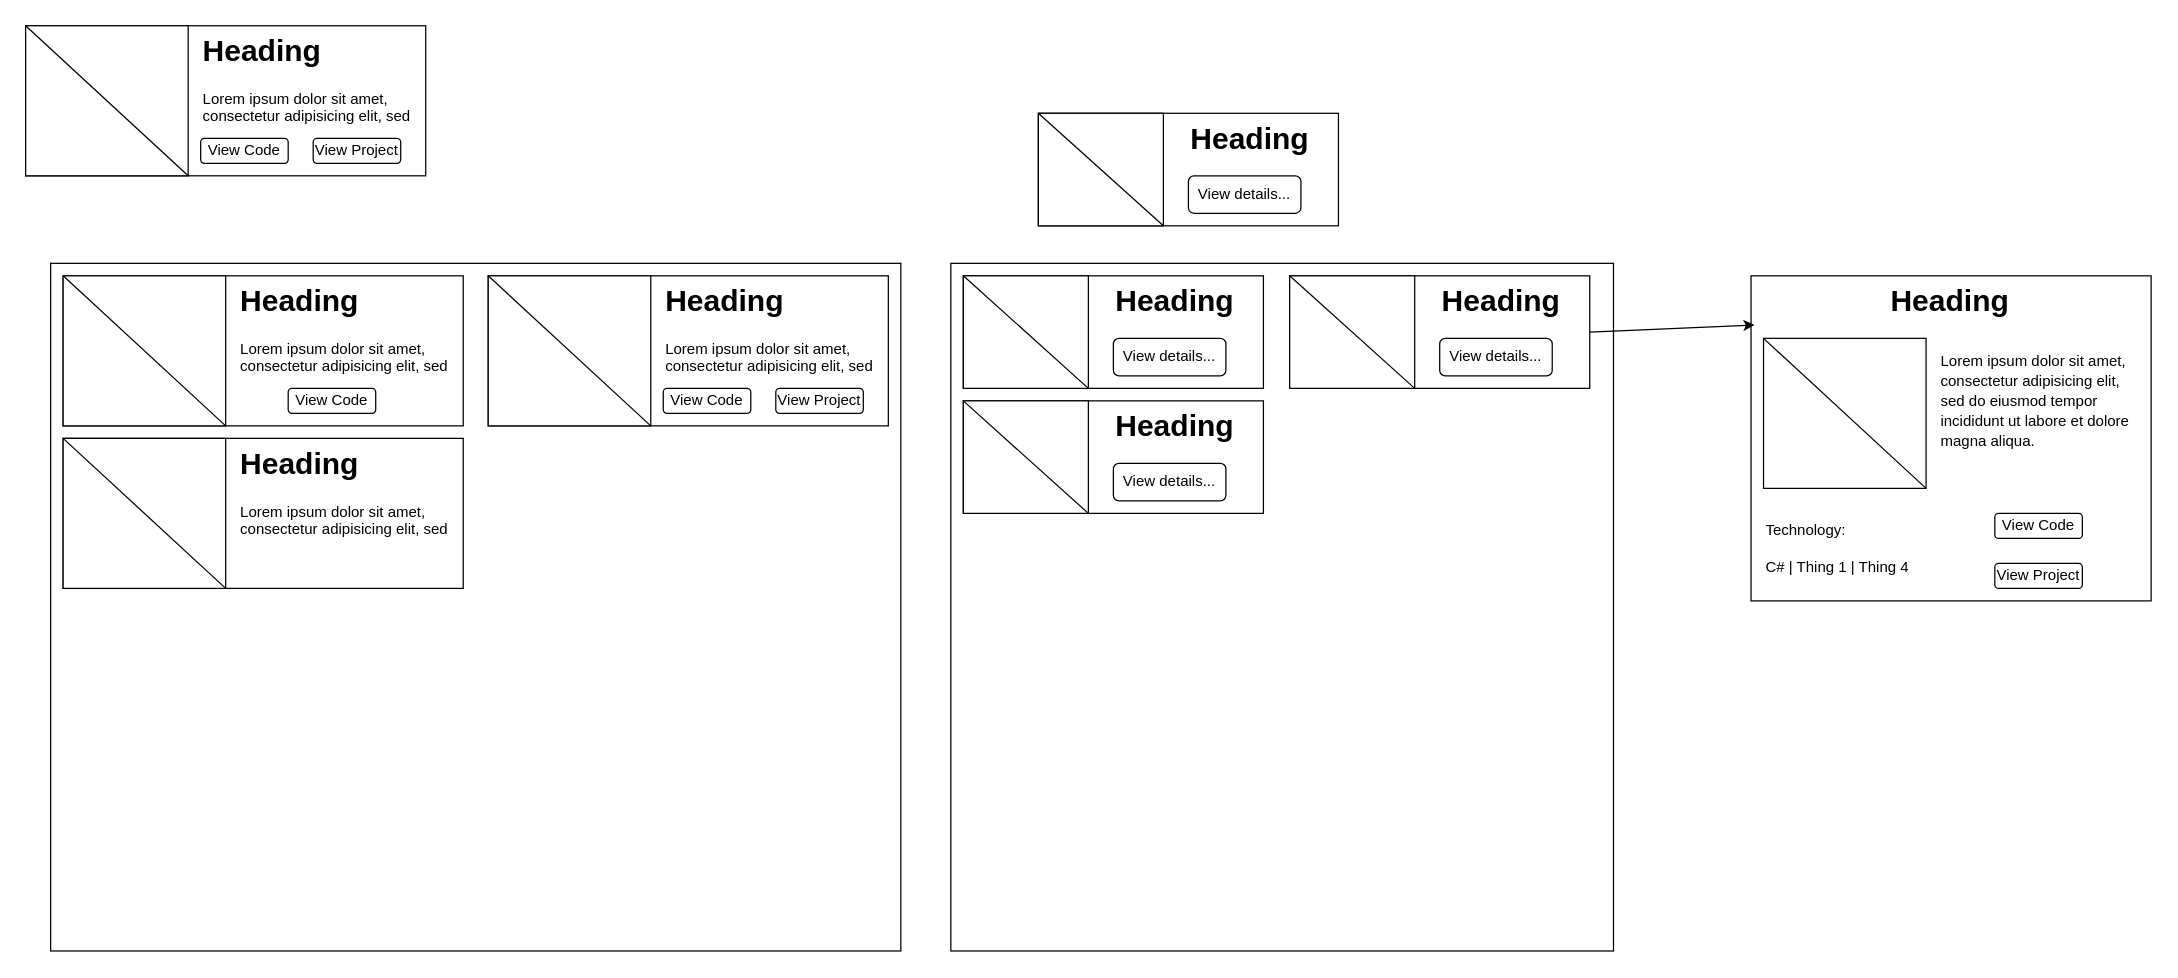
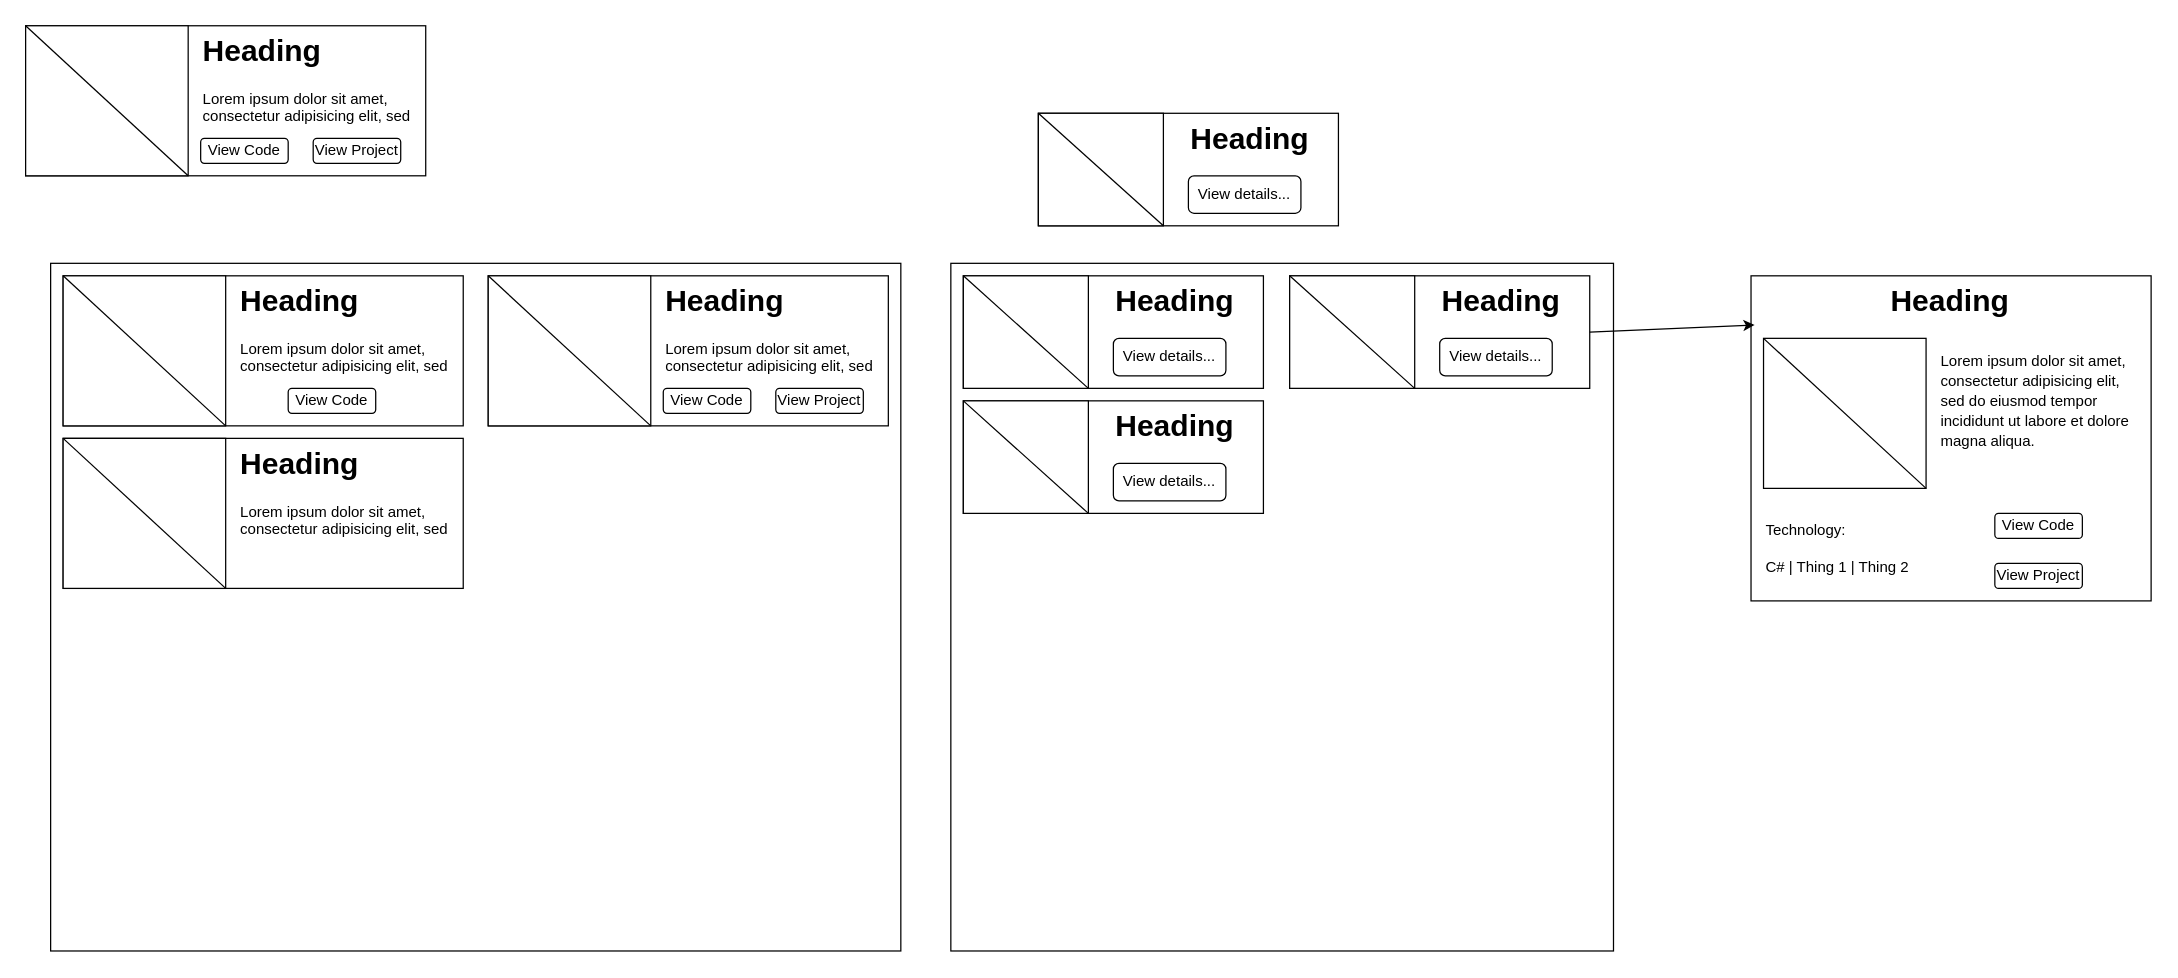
- <mxCell id="53" value="Technology:&amp;nbsp;&lt;div&gt;&lt;br&gt;&lt;/div&gt;&lt;div&gt;C# | Thing 1 | Thing 4&amp;nbsp;&lt;/div&gt;" style="text;html=1;whiteSpace=wrap;overflow=hidden;rounded=0;" vertex="1" parent="1"><mxGeometry x="1410" y="410" width="140" height="60" as="geometry" /></mxCell>
+ <mxCell id="53" value="Technology:&amp;nbsp;&lt;div&gt;&lt;br&gt;&lt;/div&gt;&lt;div&gt;C# | Thing 1 | Thing 2&amp;nbsp;&lt;/div&gt;" style="text;html=1;whiteSpace=wrap;overflow=hidden;rounded=0;" vertex="1" parent="1"><mxGeometry x="1410" y="410" width="140" height="60" as="geometry" /></mxCell>
